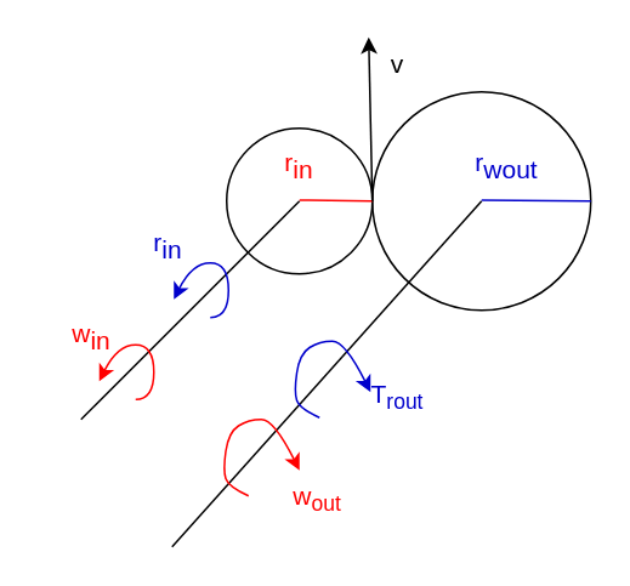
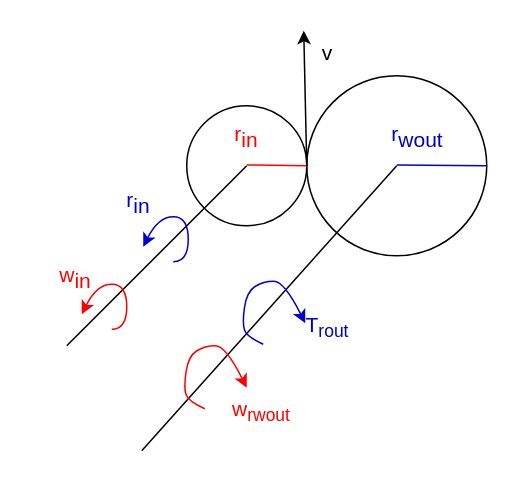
- <mxCell id="15" value="w&lt;sub&gt;out&lt;/sub&gt;" style="text;html=1;align=center;verticalAlign=middle;whiteSpace=wrap;rounded=0;fontSize=14;fontColor=#FF0000;" vertex="1" parent="1"><mxGeometry x="144" y="258" width="60" height="30" as="geometry" /></mxCell>
+ <mxCell id="15" value="w&lt;sub&gt;rwout&lt;/sub&gt;" style="text;html=1;align=center;verticalAlign=middle;whiteSpace=wrap;rounded=0;fontSize=14;fontColor=#FF0000;" vertex="1" parent="1"><mxGeometry x="144" y="258" width="60" height="30" as="geometry" /></mxCell>
